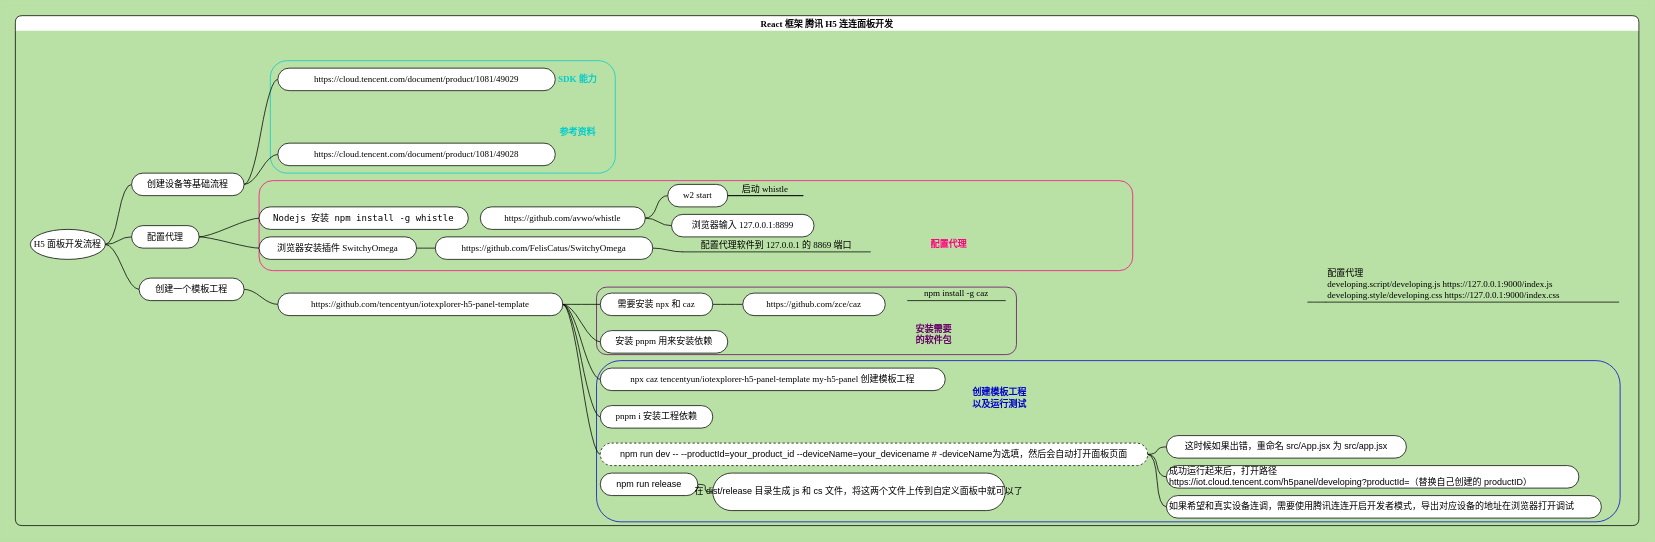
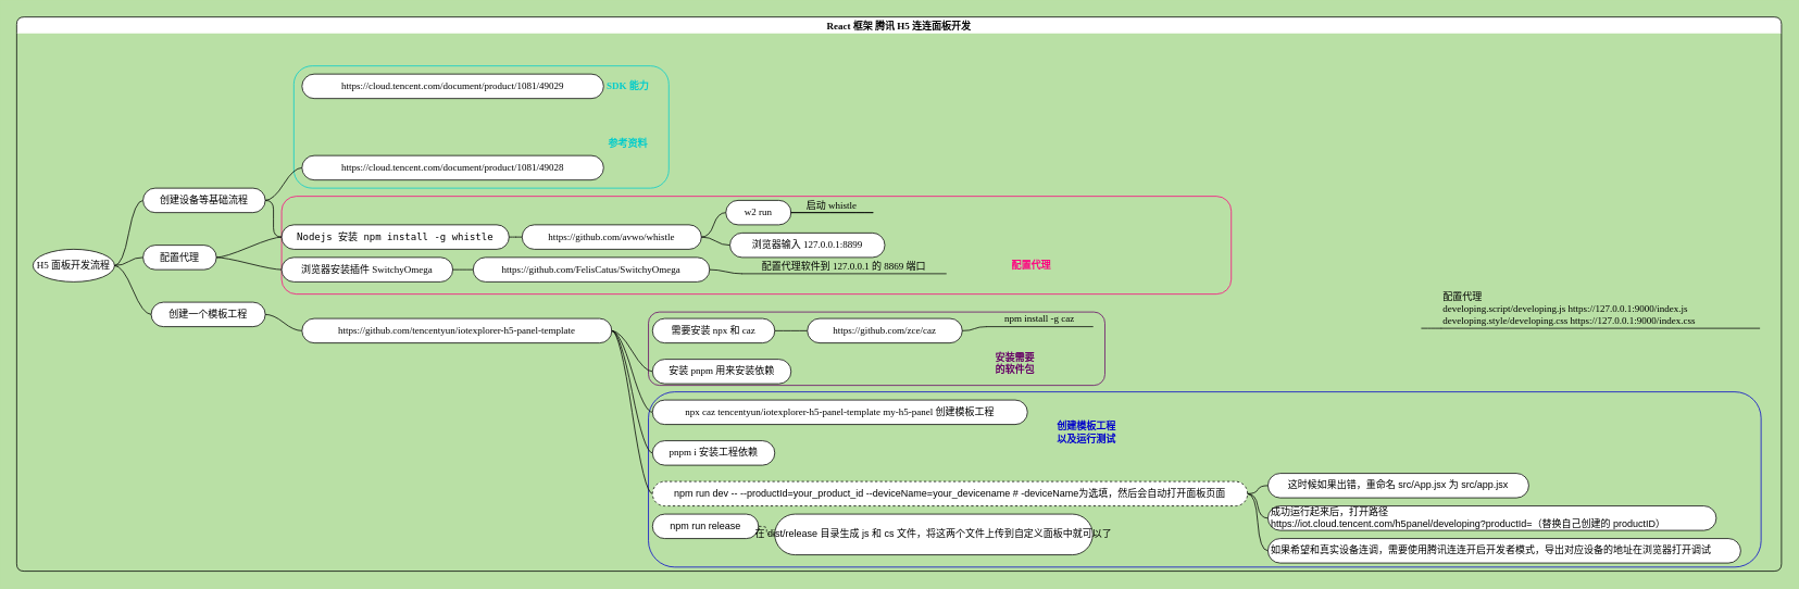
- <mxCell id="61" value="" style="edgeStyle=entityRelationEdgeStyle;startArrow=none;endArrow=none;segment=10;curved=1;rounded=0;fontFamily=Source Han Sans CN;" parent="2" source="9" target="62" edge="1"><mxGeometry relative="1" as="geometry"><mxPoint x="255" y="405" as="sourcePoint" /></mxGeometry></mxCell>
+ <mxCell id="61" value="" style="edgeStyle=entityRelationEdgeStyle;startArrow=none;endArrow=none;segment=10;curved=1;rounded=0;fontFamily=Source Han Sans CN;" parent="2" source="9" target="19" edge="1"><mxGeometry relative="1" as="geometry"><mxPoint x="255" y="405" as="sourcePoint" /></mxGeometry></mxCell>
- <mxCell id="27" value="w2 start" style="whiteSpace=wrap;html=1;rounded=1;arcSize=50;align=center;verticalAlign=middle;strokeWidth=1;autosize=1;spacing=4;treeFolding=1;treeMoving=1;newEdgeStyle={&quot;edgeStyle&quot;:&quot;entityRelationEdgeStyle&quot;,&quot;startArrow&quot;:&quot;none&quot;,&quot;endArrow&quot;:&quot;none&quot;,&quot;segment&quot;:10,&quot;curved&quot;:1};fontFamily=Source Han Sans CN;" parent="2" vertex="1"><mxGeometry x="870" y="225" width="80" height="30" as="geometry" /></mxCell>
+ <mxCell id="27" value="w2 run" style="whiteSpace=wrap;html=1;rounded=1;arcSize=50;align=center;verticalAlign=middle;strokeWidth=1;autosize=1;spacing=4;treeFolding=1;treeMoving=1;newEdgeStyle={&quot;edgeStyle&quot;:&quot;entityRelationEdgeStyle&quot;,&quot;startArrow&quot;:&quot;none&quot;,&quot;endArrow&quot;:&quot;none&quot;,&quot;segment&quot;:10,&quot;curved&quot;:1};fontFamily=Source Han Sans CN;" parent="2" vertex="1"><mxGeometry x="870" y="225" width="80" height="30" as="geometry" /></mxCell>
+ <mxCell id="24" value="" style="edgeStyle=entityRelationEdgeStyle;startArrow=none;endArrow=none;segment=10;curved=1;rounded=0;fontFamily=Source Han Sans CN;" parent="2" source="19" target="25" edge="1"><mxGeometry relative="1" as="geometry"><mxPoint x="270.0" y="365" as="sourcePoint" /></mxGeometry></mxCell>
+ <mxCell id="39" value="" style="edgeStyle=entityRelationEdgeStyle;startArrow=none;endArrow=none;segment=10;curved=1;rounded=0;fontFamily=Source Han Sans CN;fontSize=12;fontColor=none;exitX=1;exitY=0.5;exitDx=0;exitDy=0;" parent="2" source="37" target="38" edge="1"><mxGeometry relative="1" as="geometry"><mxPoint x="1160" y="395" as="sourcePoint" /></mxGeometry></mxCell>
- <mxCell id="34" value="" style="edgeStyle=entityRelationEdgeStyle;startArrow=none;endArrow=none;segment=10;curved=1;rounded=0;fontFamily=Source Han Sans CN;" parent="2" source="15" target="35" edge="1"><mxGeometry relative="1" as="geometry"><mxPoint x="455" y="465" as="sourcePoint" /></mxGeometry></mxCell>
- <mxCell id="51" value="" style="edgeStyle=entityRelationEdgeStyle;startArrow=none;endArrow=none;segment=10;curved=1;rounded=0;fontFamily=Source Han Sans CN;" parent="2" source="50" target="52" edge="1"><mxGeometry relative="1" as="geometry"><mxPoint x="865" y="485" as="sourcePoint" /></mxGeometry></mxCell>
+ <mxCell id="51" value="" style="edgeStyle=entityRelationEdgeStyle;startArrow=none;endArrow=none;segment=10;curved=1;rounded=0;fontFamily=Source Han Sans CN;dashed=1;" parent="2" source="50" target="52" edge="1"><mxGeometry relative="1" as="geometry"><mxPoint x="865" y="485" as="sourcePoint" /></mxGeometry></mxCell>
